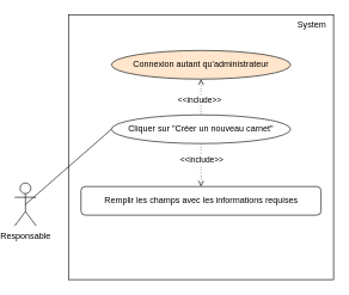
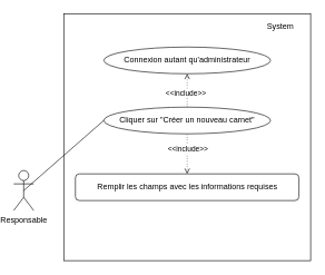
- <mxCell id="4" value="System" style="text;html=1;strokeColor=none;fillColor=none;align=center;verticalAlign=middle;whiteSpace=wrap;rounded=0;" parent="1" vertex="1"><mxGeometry x="405" y="20" width="60" height="30" as="geometry" /></mxCell>
+ <mxCell id="4" value="System" style="text;html=1;strokeColor=none;fillColor=none;align=center;verticalAlign=middle;whiteSpace=wrap;rounded=0;" parent="1" vertex="1"><mxGeometry x="390" y="25" width="60" height="30" as="geometry" /></mxCell>
- <mxCell id="5" value="Connexion autant qu'administrateur" style="ellipse;whiteSpace=wrap;html=1;fillColor=#ffe6cc;" parent="1" vertex="1"><mxGeometry x="155" y="70" width="250" height="40" as="geometry" /></mxCell>
+ <mxCell id="5" value="Connexion autant qu'administrateur" style="ellipse;whiteSpace=wrap;html=1;" parent="1" vertex="1"><mxGeometry x="155" y="70" width="250" height="40" as="geometry" /></mxCell>
